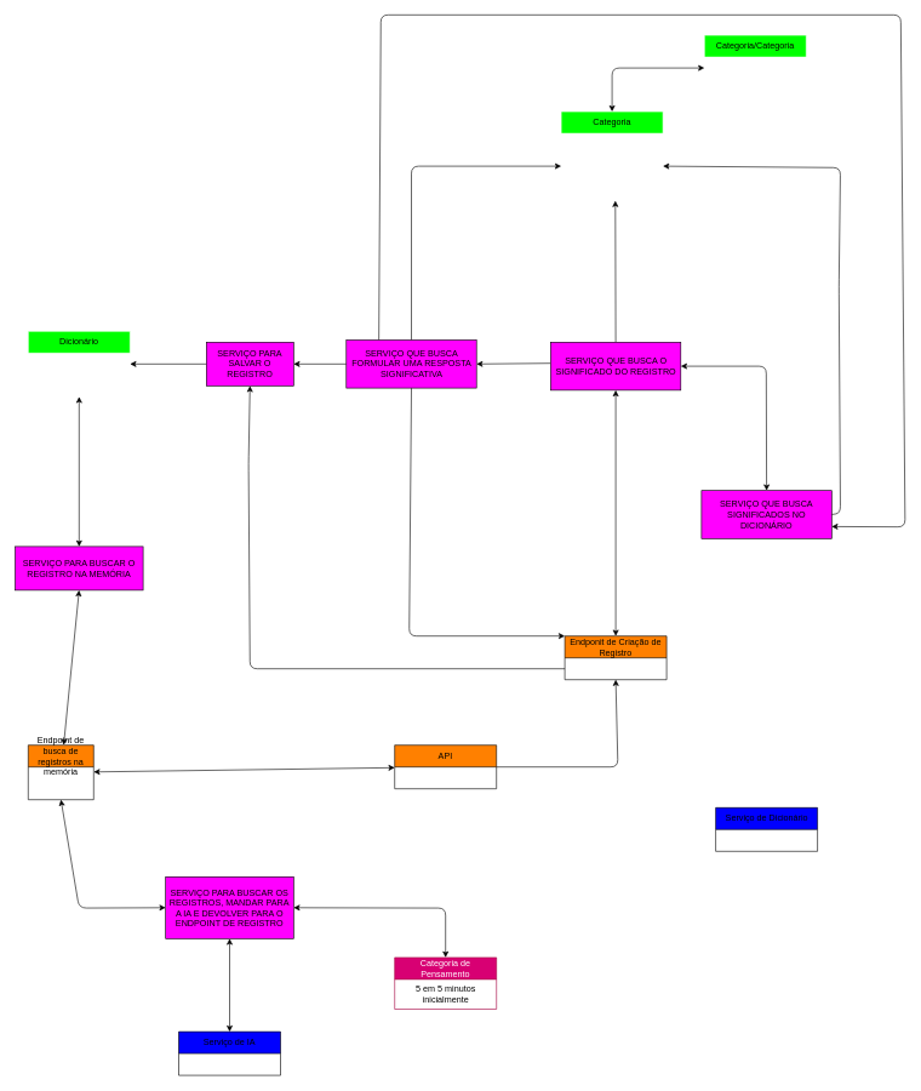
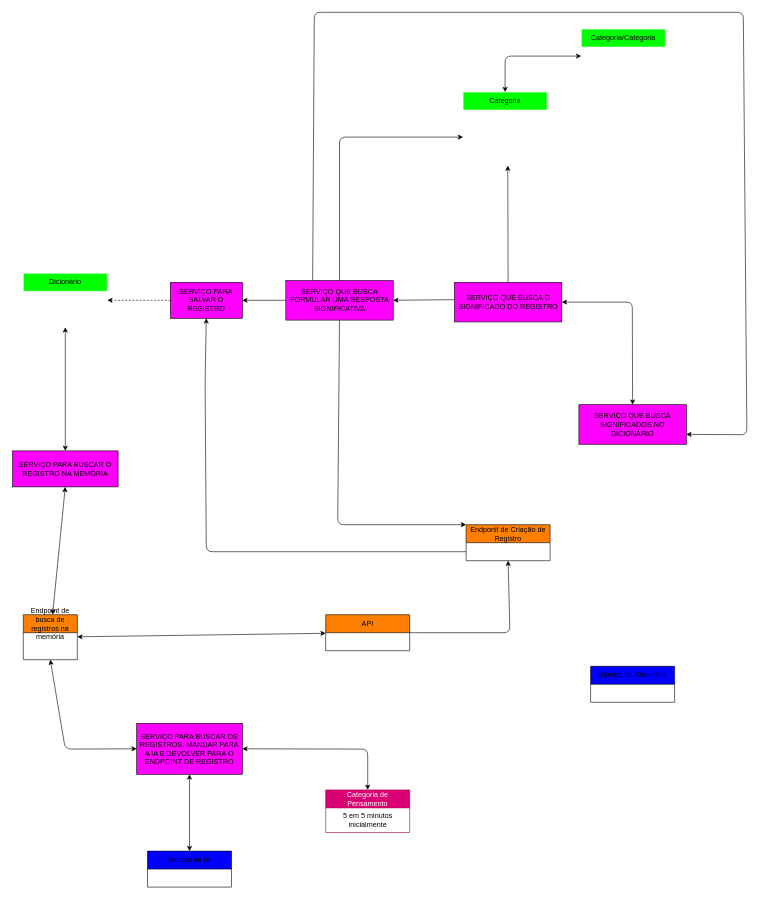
- <mxCell id="27" style="edgeStyle=none;html=1;exitX=1;exitY=0.5;exitDx=0;exitDy=0;entryX=1;entryY=0.5;entryDx=0;entryDy=0;startArrow=none;startFill=0;endArrow=classic;endFill=1;" parent="1" source="28" target="16" edge="1"><mxGeometry relative="1" as="geometry"><Array as="points"><mxPoint x="1155" y="705" /><mxPoint x="1153" y="394" /><mxPoint x="1155" y="230" /></Array></mxGeometry></mxCell>
- <mxCell id="22" style="edgeStyle=none;html=1;exitX=0;exitY=0.5;exitDx=0;exitDy=0;entryX=1;entryY=0.5;entryDx=0;entryDy=0;startArrow=none;startFill=0;" parent="1" source="23" target="19" edge="1"><mxGeometry relative="1" as="geometry" /></mxCell>
+ <mxCell id="22" style="edgeStyle=none;html=1;exitX=0;exitY=0.5;exitDx=0;exitDy=0;entryX=1;entryY=0.5;entryDx=0;entryDy=0;startArrow=none;startFill=0;dashed=1;" parent="1" source="23" target="19" edge="1"><mxGeometry relative="1" as="geometry" /></mxCell>
- <mxCell id="11" style="edgeStyle=none;html=1;exitX=0.5;exitY=0;exitDx=0;exitDy=0;entryX=0.5;entryY=1;entryDx=0;entryDy=0;startArrow=classic;startFill=1;" parent="1" source="12" target="26" edge="1"><mxGeometry relative="1" as="geometry"><Array as="points" /></mxGeometry></mxCell>
